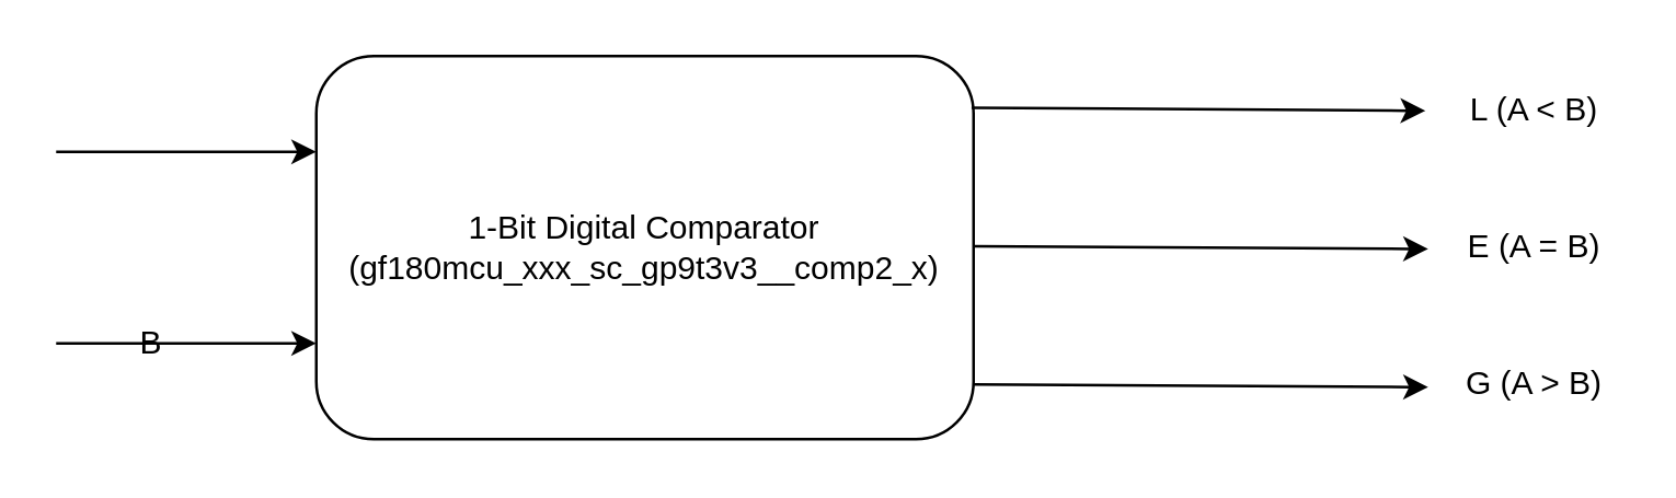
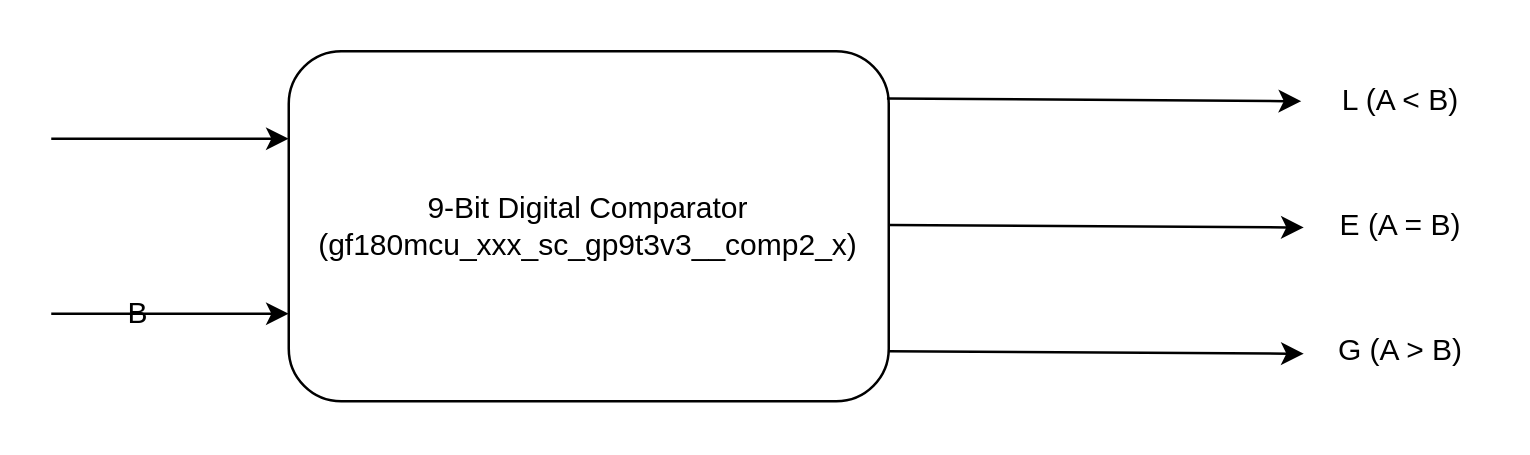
- <mxCell id="2" value="1-Bit Digital Comparator&lt;div&gt;(gf180mcu_xxx_sc_gp9t3v3__comp2_x)&lt;/div&gt;" style="rounded=1;whiteSpace=wrap;html=1;" parent="1" vertex="1"><mxGeometry x="115" y="20" width="240" height="140" as="geometry" /></mxCell>
+ <mxCell id="2" value="9-Bit Digital Comparator&lt;div&gt;(gf180mcu_xxx_sc_gp9t3v3__comp2_x)&lt;/div&gt;" style="rounded=1;whiteSpace=wrap;html=1;" parent="1" vertex="1"><mxGeometry x="115" y="20" width="240" height="140" as="geometry" /></mxCell>
